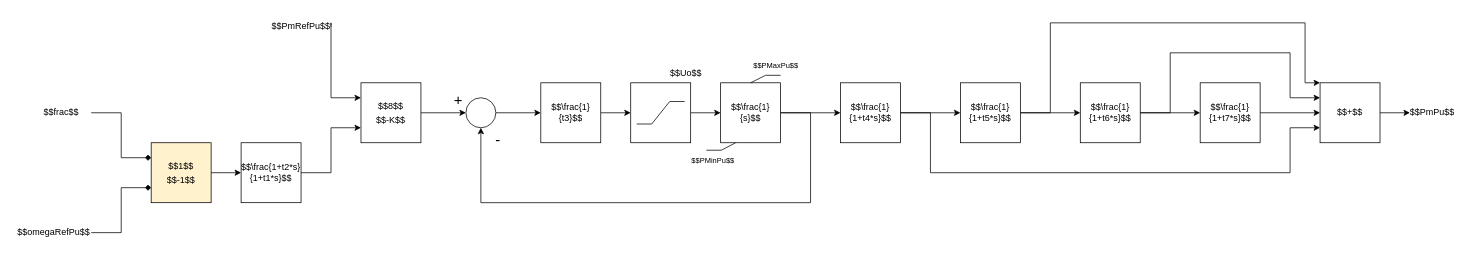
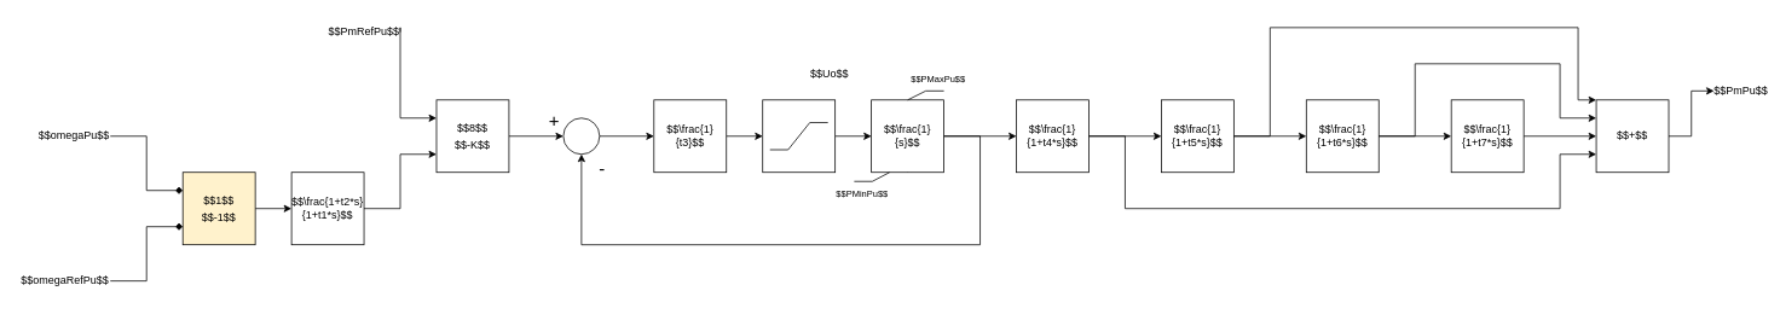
- <mxCell id="33" value="&lt;font style=&quot;font-size: 12px;&quot;&gt;$$Uo$$&lt;/font&gt;" style="text;html=1;strokeColor=none;fillColor=none;align=center;verticalAlign=middle;whiteSpace=wrap;rounded=0;fontSize=15;" parent="1" vertex="1"><mxGeometry x="884" y="80" width="60" height="30" as="geometry" /></mxCell>
+ <mxCell id="33" value="&lt;font style=&quot;font-size: 12px;&quot;&gt;$$Uo$$&lt;/font&gt;" style="text;html=1;strokeColor=none;fillColor=none;align=center;verticalAlign=middle;whiteSpace=wrap;rounded=0;fontSize=15;" parent="1" vertex="1"><mxGeometry x="884" y="65" width="60" height="30" as="geometry" /></mxCell>
- <mxCell id="47" value="$$frac$$" style="text;strokeColor=none;align=center;fillColor=none;html=1;verticalAlign=middle;whiteSpace=wrap;rounded=0;" vertex="1" parent="1"><mxGeometry x="40" y="135" width="80" height="30" as="geometry" /></mxCell>
+ <mxCell id="47" value="$$omegaPu$$" style="text;strokeColor=none;align=center;fillColor=none;html=1;verticalAlign=middle;whiteSpace=wrap;rounded=0;" vertex="1" parent="1"><mxGeometry x="40" y="135" width="80" height="30" as="geometry" /></mxCell>
- <mxCell id="49" value="$$PmPu$$" style="text;strokeColor=none;align=center;fillColor=none;html=1;verticalAlign=middle;whiteSpace=wrap;rounded=0;" vertex="1" parent="1"><mxGeometry x="1880" y="135" width="60" height="30" as="geometry" /></mxCell>
+ <mxCell id="49" value="$$PmPu$$" style="text;strokeColor=none;align=center;fillColor=none;html=1;verticalAlign=middle;whiteSpace=wrap;rounded=0;" vertex="1" parent="1"><mxGeometry x="1890" y="85" width="60" height="30" as="geometry" /></mxCell>
